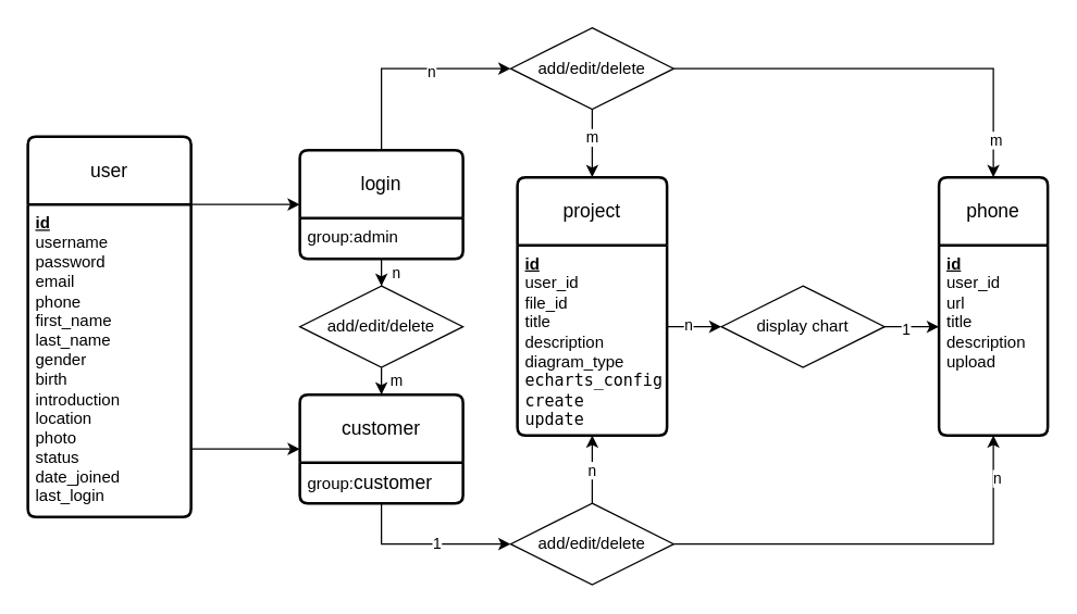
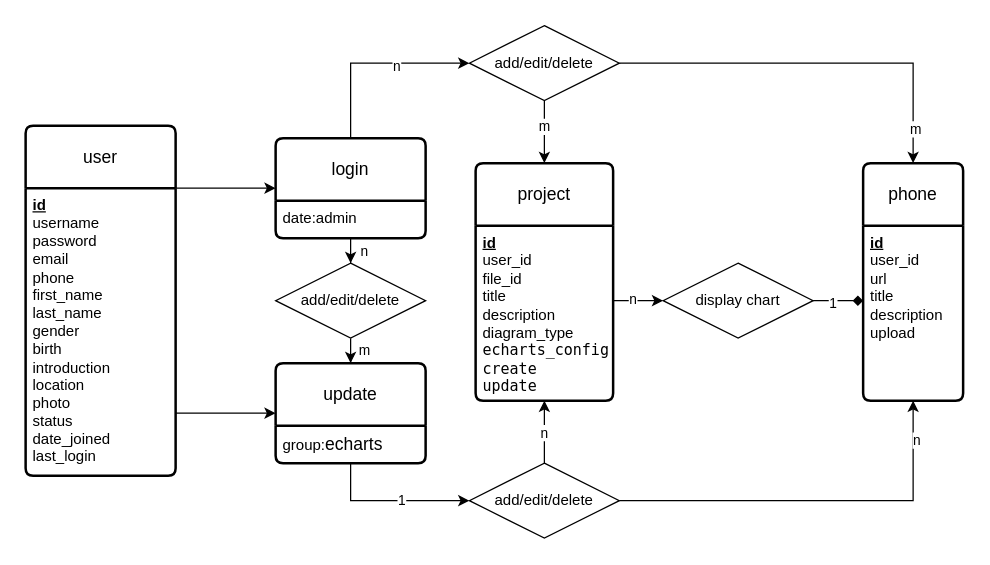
- <mxCell id="26" value="&lt;span style=&quot;text-wrap-mode: wrap;&quot;&gt;group:admin&lt;/span&gt;" style="align=left;strokeColor=none;fillColor=none;spacingLeft=4;fontSize=12;verticalAlign=top;resizable=0;rotatable=0;part=1;html=1;" vertex="1" parent="25"><mxGeometry y="50" width="120" height="30" as="geometry" /></mxCell>
+ <mxCell id="26" value="&lt;span style=&quot;text-wrap-mode: wrap;&quot;&gt;date:admin&lt;/span&gt;" style="align=left;strokeColor=none;fillColor=none;spacingLeft=4;fontSize=12;verticalAlign=top;resizable=0;rotatable=0;part=1;html=1;" vertex="1" parent="25"><mxGeometry y="50" width="120" height="30" as="geometry" /></mxCell>
- <mxCell id="21" style="edgeStyle=orthogonalEdgeStyle;rounded=0;orthogonalLoop=1;jettySize=auto;html=1;entryX=0;entryY=0.429;entryDx=0;entryDy=0;entryPerimeter=0;" parent="1" source="8" target="7" edge="1"><mxGeometry relative="1" as="geometry" /></mxCell>
+ <mxCell id="21" style="edgeStyle=orthogonalEdgeStyle;rounded=0;orthogonalLoop=1;jettySize=auto;html=1;entryX=0;entryY=0.429;entryDx=0;entryDy=0;entryPerimeter=0;endArrow=diamond;" parent="1" source="8" target="7" edge="1"><mxGeometry relative="1" as="geometry" /></mxCell>
- <mxCell id="27" value="customer" style="swimlane;childLayout=stackLayout;horizontal=1;startSize=50;horizontalStack=0;rounded=1;fontSize=14;fontStyle=0;strokeWidth=2;resizeParent=0;resizeLast=1;shadow=0;dashed=0;align=center;arcSize=4;whiteSpace=wrap;html=1;" vertex="1" parent="1"><mxGeometry x="220" y="290" width="120" height="80" as="geometry" /></mxCell>
+ <mxCell id="27" value="update" style="swimlane;childLayout=stackLayout;horizontal=1;startSize=50;horizontalStack=0;rounded=1;fontSize=14;fontStyle=0;strokeWidth=2;resizeParent=0;resizeLast=1;shadow=0;dashed=0;align=center;arcSize=4;whiteSpace=wrap;html=1;" vertex="1" parent="1"><mxGeometry x="220" y="290" width="120" height="80" as="geometry" /></mxCell>
- <mxCell id="28" value="&lt;span style=&quot;text-wrap-mode: wrap;&quot;&gt;group:&lt;/span&gt;&lt;span style=&quot;font-size: 14px; text-align: center; text-wrap-mode: wrap;&quot;&gt;customer&lt;/span&gt;" style="align=left;strokeColor=none;fillColor=none;spacingLeft=4;fontSize=12;verticalAlign=top;resizable=0;rotatable=0;part=1;html=1;" vertex="1" parent="27"><mxGeometry y="50" width="120" height="30" as="geometry" /></mxCell>
+ <mxCell id="28" value="&lt;span style=&quot;text-wrap-mode: wrap;&quot;&gt;group:&lt;/span&gt;&lt;span style=&quot;font-size: 14px; text-align: center; text-wrap-mode: wrap;&quot;&gt;echarts&lt;/span&gt;" style="align=left;strokeColor=none;fillColor=none;spacingLeft=4;fontSize=12;verticalAlign=top;resizable=0;rotatable=0;part=1;html=1;" vertex="1" parent="27"><mxGeometry y="50" width="120" height="30" as="geometry" /></mxCell>
